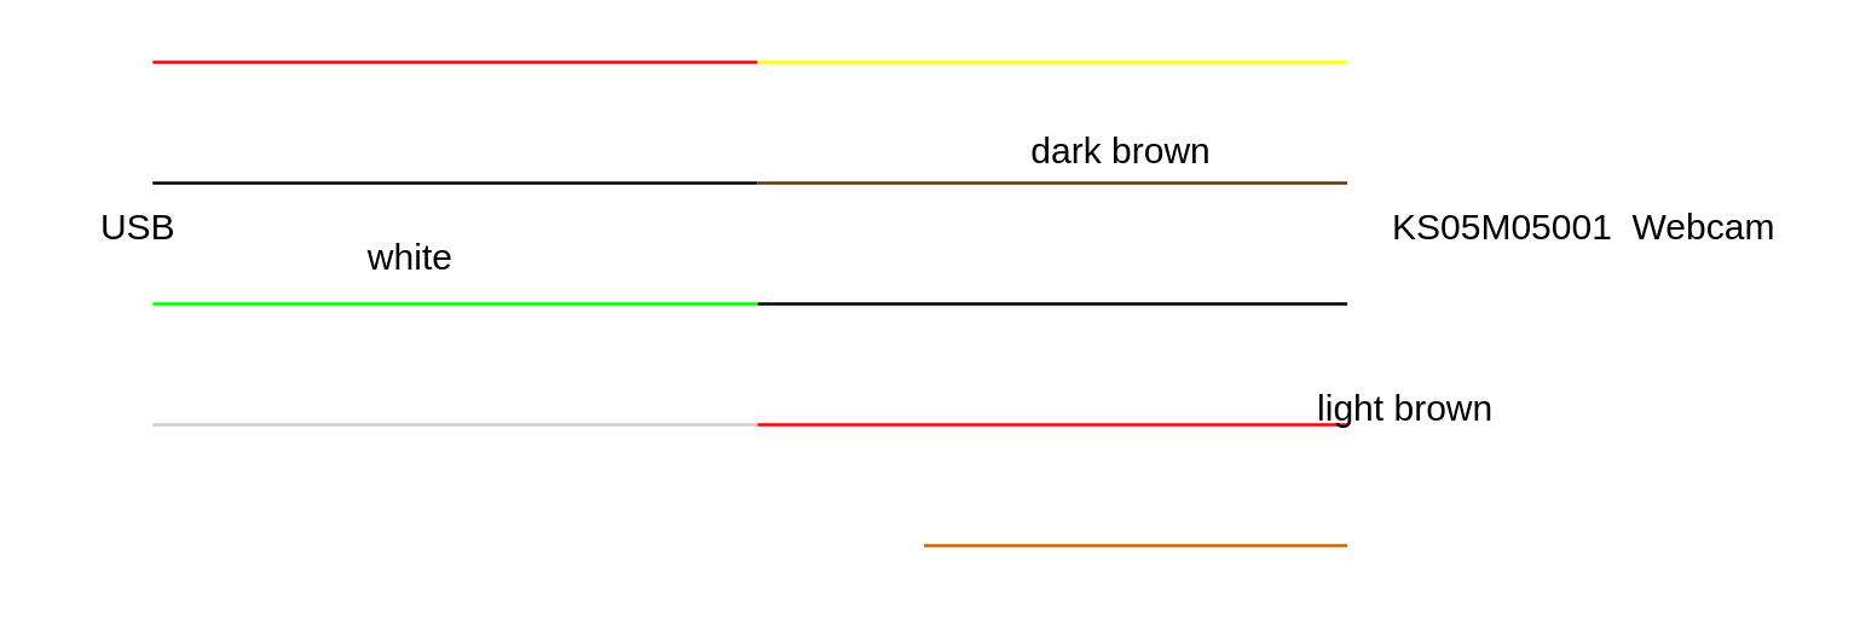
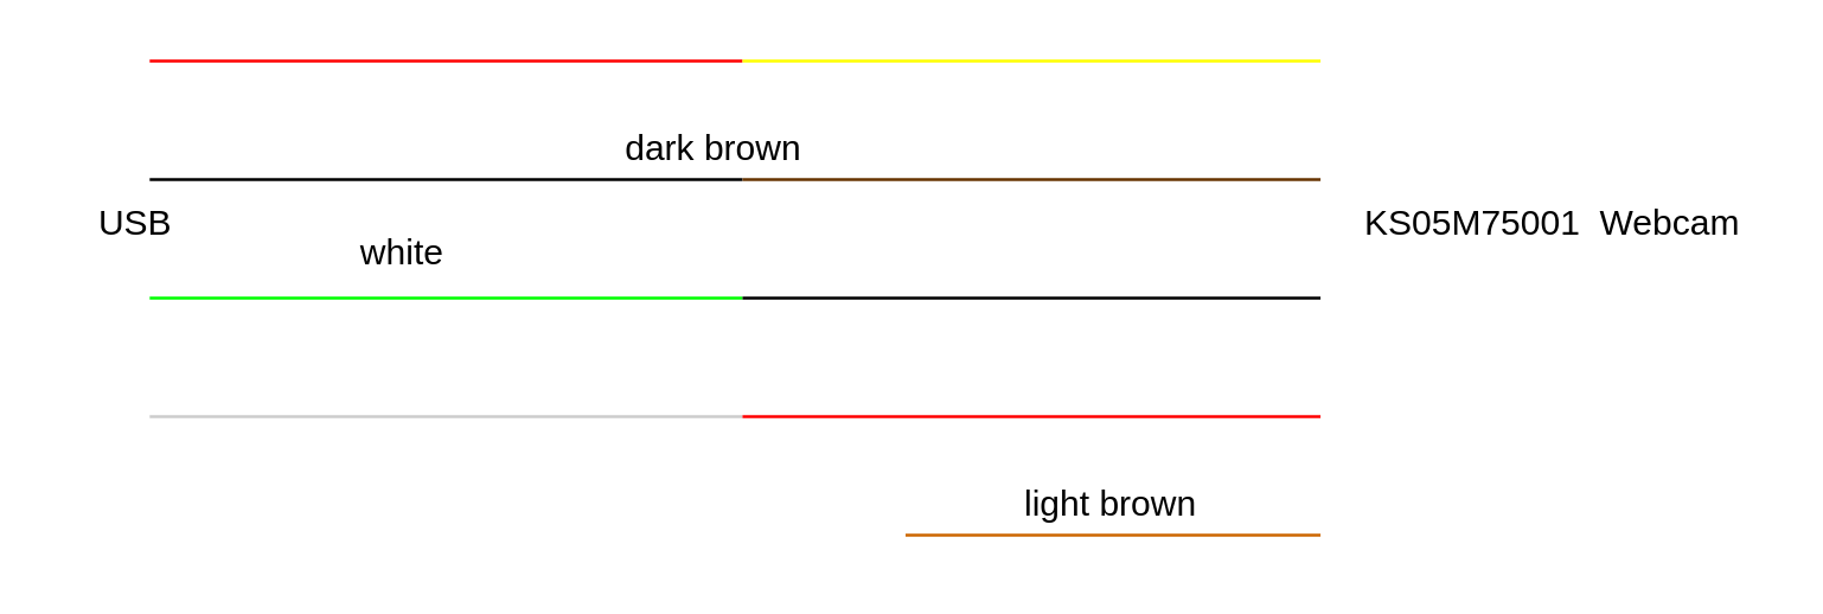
- <mxCell id="14" value="dark brown" style="text;html=1;align=center;verticalAlign=middle;resizable=0;points=[];autosize=1;strokeColor=none;fillColor=none;shadow=0;" parent="1" vertex="1"><mxGeometry x="330" y="35" width="80" height="30" as="geometry" /></mxCell>
+ <mxCell id="14" value="dark brown" style="text;html=1;align=center;verticalAlign=middle;resizable=0;points=[];autosize=1;strokeColor=none;fillColor=none;shadow=0;" parent="1" vertex="1"><mxGeometry x="200" y="35" width="80" height="30" as="geometry" /></mxCell>
- <mxCell id="12" value="KS05M05001&amp;nbsp; Webcam" style="text;html=1;align=center;verticalAlign=middle;resizable=0;points=[];autosize=1;strokeColor=none;fillColor=none;" parent="1" vertex="1"><mxGeometry x="453" y="65" width="140" height="20" as="geometry" /></mxCell>
+ <mxCell id="12" value="KS05M75001&amp;nbsp; Webcam" style="text;html=1;align=center;verticalAlign=middle;resizable=0;points=[];autosize=1;strokeColor=none;fillColor=none;" parent="1" vertex="1"><mxGeometry x="453" y="65" width="140" height="20" as="geometry" /></mxCell>
- <mxCell id="15" value="light brown" style="text;html=1;align=center;verticalAlign=middle;resizable=0;points=[];autosize=1;strokeColor=none;fillColor=none;shadow=0;" parent="1" vertex="1"><mxGeometry x="424" y="120" width="80" height="30" as="geometry" /></mxCell>
+ <mxCell id="15" value="light brown" style="text;html=1;align=center;verticalAlign=middle;resizable=0;points=[];autosize=1;strokeColor=none;fillColor=none;shadow=0;" parent="1" vertex="1"><mxGeometry x="334" y="155" width="80" height="30" as="geometry" /></mxCell>
